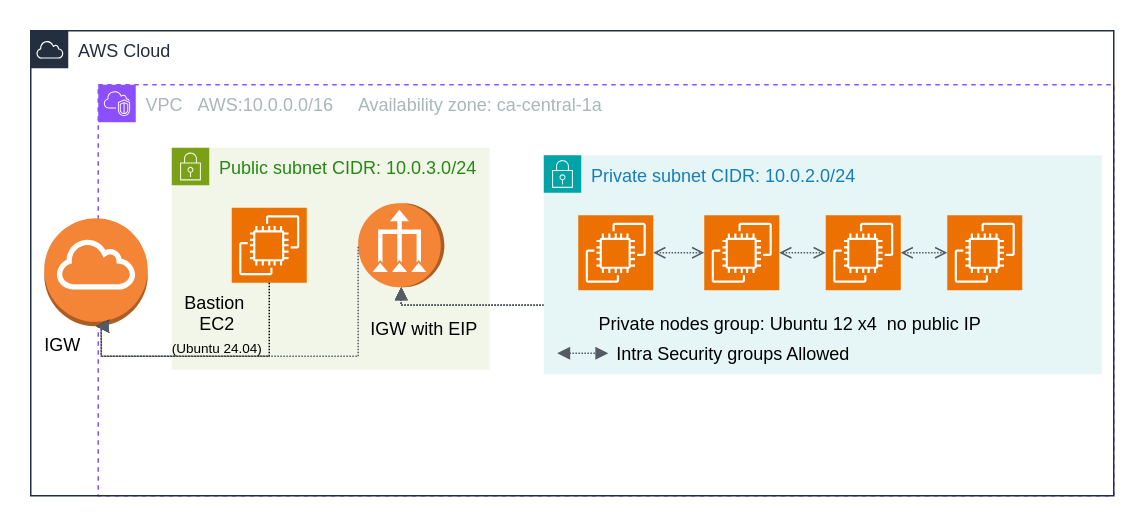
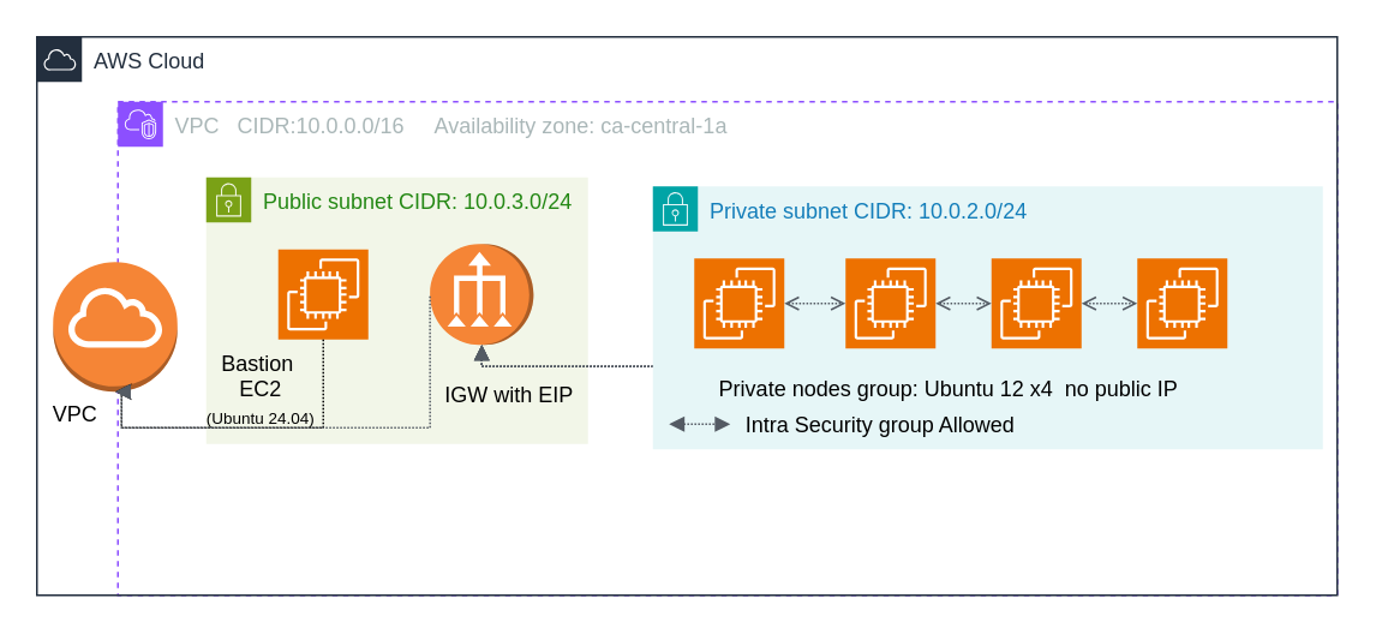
- <mxCell id="2" value="&lt;font&gt;VPC&amp;nbsp; &amp;nbsp;AWS:10.0.0.0/16&amp;nbsp; &amp;nbsp; &amp;nbsp;Availability zone: ca-central-1a&lt;/font&gt;" style="points=[[0,0],[0.25,0],[0.5,0],[0.75,0],[1,0],[1,0.25],[1,0.5],[1,0.75],[1,1],[0.75,1],[0.5,1],[0.25,1],[0,1],[0,0.75],[0,0.5],[0,0.25]];outlineConnect=0;gradientColor=none;html=1;whiteSpace=wrap;fontSize=12;fontStyle=0;container=1;pointerEvents=0;collapsible=0;recursiveResize=0;shape=mxgraph.aws4.group;grIcon=mxgraph.aws4.group_vpc2;strokeColor=#8C4FFF;fillColor=default;verticalAlign=top;align=left;spacingLeft=30;fontColor=#AAB7B8;dashed=1;" vertex="1" parent="1"><mxGeometry x="65" y="56" width="677" height="274" as="geometry" /></mxCell>
+ <mxCell id="2" value="&lt;font&gt;VPC&amp;nbsp; &amp;nbsp;CIDR:10.0.0.0/16&amp;nbsp; &amp;nbsp; &amp;nbsp;Availability zone: ca-central-1a&lt;/font&gt;" style="points=[[0,0],[0.25,0],[0.5,0],[0.75,0],[1,0],[1,0.25],[1,0.5],[1,0.75],[1,1],[0.75,1],[0.5,1],[0.25,1],[0,1],[0,0.75],[0,0.5],[0,0.25]];outlineConnect=0;gradientColor=none;html=1;whiteSpace=wrap;fontSize=12;fontStyle=0;container=1;pointerEvents=0;collapsible=0;recursiveResize=0;shape=mxgraph.aws4.group;grIcon=mxgraph.aws4.group_vpc2;strokeColor=#8C4FFF;fillColor=default;verticalAlign=top;align=left;spacingLeft=30;fontColor=#AAB7B8;dashed=1;" vertex="1" parent="1"><mxGeometry x="65" y="56" width="677" height="274" as="geometry" /></mxCell>
- <mxCell id="25" value="Intra Security groups Allowed" style="text;html=1;align=center;verticalAlign=middle;resizable=0;points=[];autosize=1;strokeColor=none;fillColor=none;" vertex="1" parent="17"><mxGeometry x="39" y="120" width="173" height="26" as="geometry" /></mxCell>
+ <mxCell id="25" value="Intra Security group Allowed" style="text;html=1;align=center;verticalAlign=middle;resizable=0;points=[];autosize=1;strokeColor=none;fillColor=none;" vertex="1" parent="17"><mxGeometry x="39" y="120" width="173" height="26" as="geometry" /></mxCell>
- <mxCell id="27" value="IGW&lt;div&gt;&lt;br&gt;&lt;/div&gt;" style="text;html=1;align=center;verticalAlign=middle;resizable=0;points=[];autosize=1;strokeColor=none;fillColor=none;" vertex="1" parent="1"><mxGeometry x="20" y="216" width="42" height="41" as="geometry" /></mxCell>
+ <mxCell id="27" value="VPC&lt;div&gt;&lt;br&gt;&lt;/div&gt;" style="text;html=1;align=center;verticalAlign=middle;resizable=0;points=[];autosize=1;strokeColor=none;fillColor=none;" vertex="1" parent="1"><mxGeometry x="20" y="216" width="42" height="41" as="geometry" /></mxCell>
